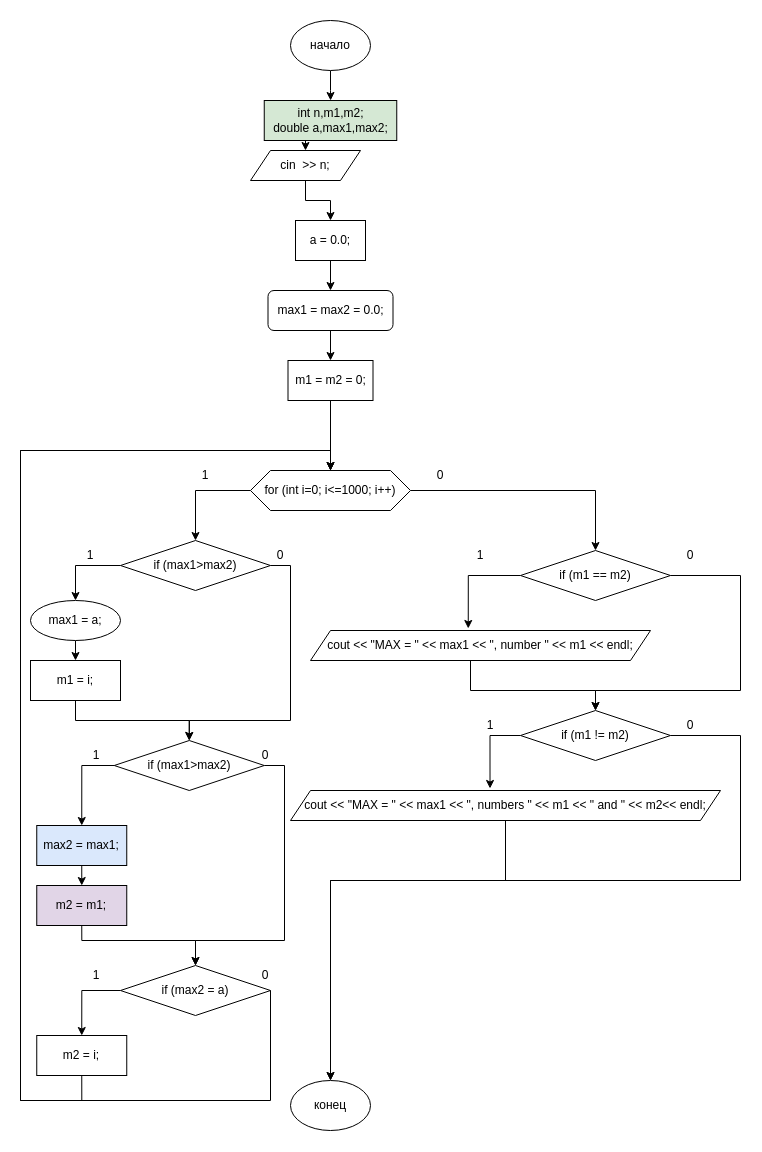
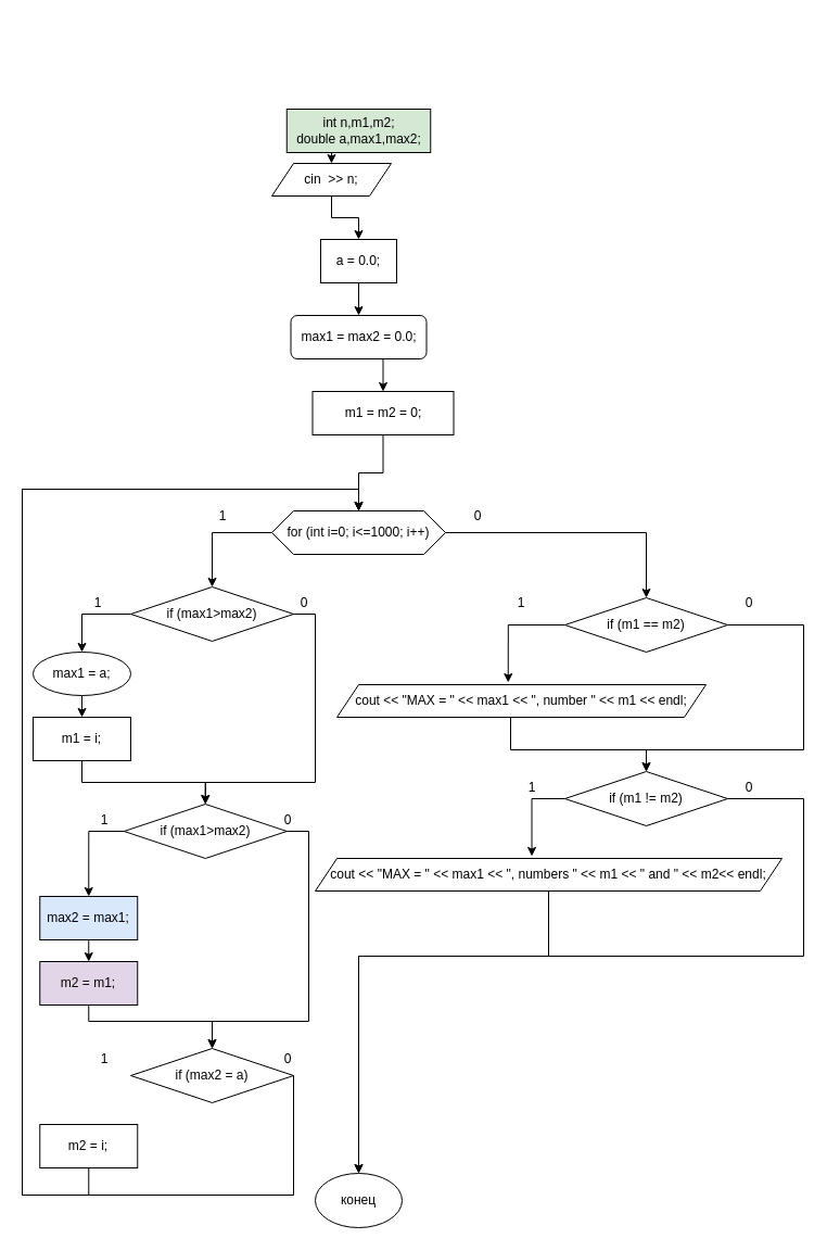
- <mxCell id="3" value="начало&lt;br&gt;" style="ellipse;whiteSpace=wrap;html=1;" vertex="1" parent="1"><mxGeometry x="290" y="20" width="80" height="50" as="geometry" /></mxCell>
- <mxCell id="2" style="edgeStyle=orthogonalEdgeStyle;rounded=0;orthogonalLoop=1;jettySize=auto;html=1;exitX=0.5;exitY=1;exitDx=0;exitDy=0;" edge="1" parent="1" source="3" target="5"><mxGeometry relative="1" as="geometry" /></mxCell>
- <mxCell id="9" value="m1 = m2 = 0;" style="rounded=0;whiteSpace=wrap;html=1;" vertex="1" parent="1"><mxGeometry x="287.5" y="360" width="85" height="40" as="geometry" /></mxCell>
+ <mxCell id="9" value="m1 = m2 = 0;" style="rounded=0;whiteSpace=wrap;html=1;" vertex="1" parent="1"><mxGeometry x="287.5" y="360" width="130" height="40" as="geometry" /></mxCell>
- <mxCell id="28" style="edgeStyle=orthogonalEdgeStyle;rounded=0;orthogonalLoop=1;jettySize=auto;html=1;exitX=0;exitY=0.5;exitDx=0;exitDy=0;entryX=0.5;entryY=0;entryDx=0;entryDy=0;" edge="1" parent="1" source="30" target="27"><mxGeometry relative="1" as="geometry" /></mxCell>
